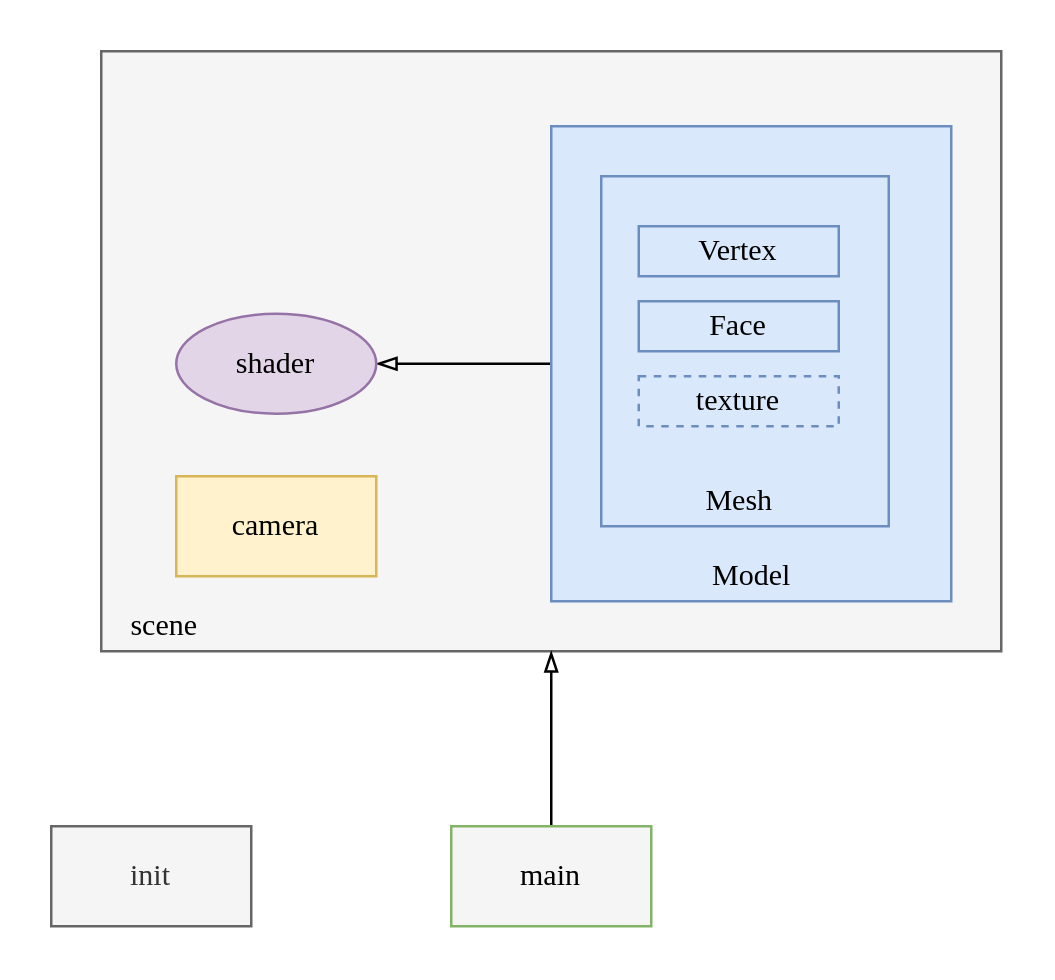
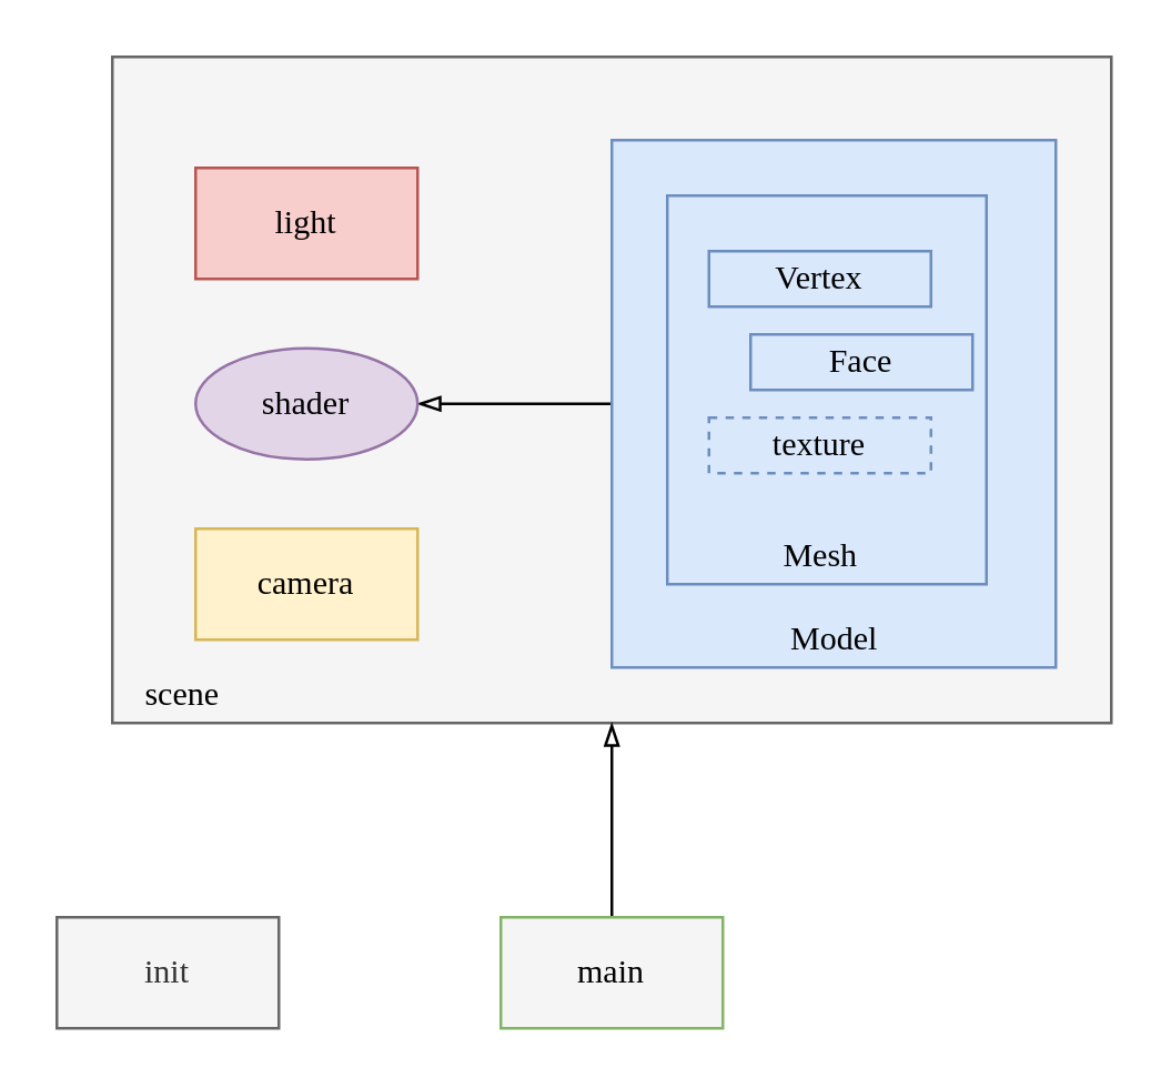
+ <mxCell id="15" value="&lt;span&gt;light&lt;/span&gt;" style="rounded=0;whiteSpace=wrap;html=1;fontFamily=Lucida Console;fillColor=#f8cecc;strokeColor=#b85450;" vertex="1" parent="1"><mxGeometry x="70" y="60" width="80" height="40" as="geometry" /></mxCell>
- <mxCell id="13" value="&lt;span&gt;Face&lt;/span&gt;" style="rounded=0;whiteSpace=wrap;html=1;fontFamily=Lucida Console;fillColor=#dae8fc;strokeColor=#6c8ebf;" vertex="1" parent="1"><mxGeometry x="255" y="120" width="80" height="20" as="geometry" /></mxCell>
+ <mxCell id="13" value="&lt;span&gt;Face&lt;/span&gt;" style="rounded=0;whiteSpace=wrap;html=1;fontFamily=Lucida Console;fillColor=#dae8fc;strokeColor=#6c8ebf;" vertex="1" parent="1"><mxGeometry x="270" y="120" width="80" height="20" as="geometry" /></mxCell>
